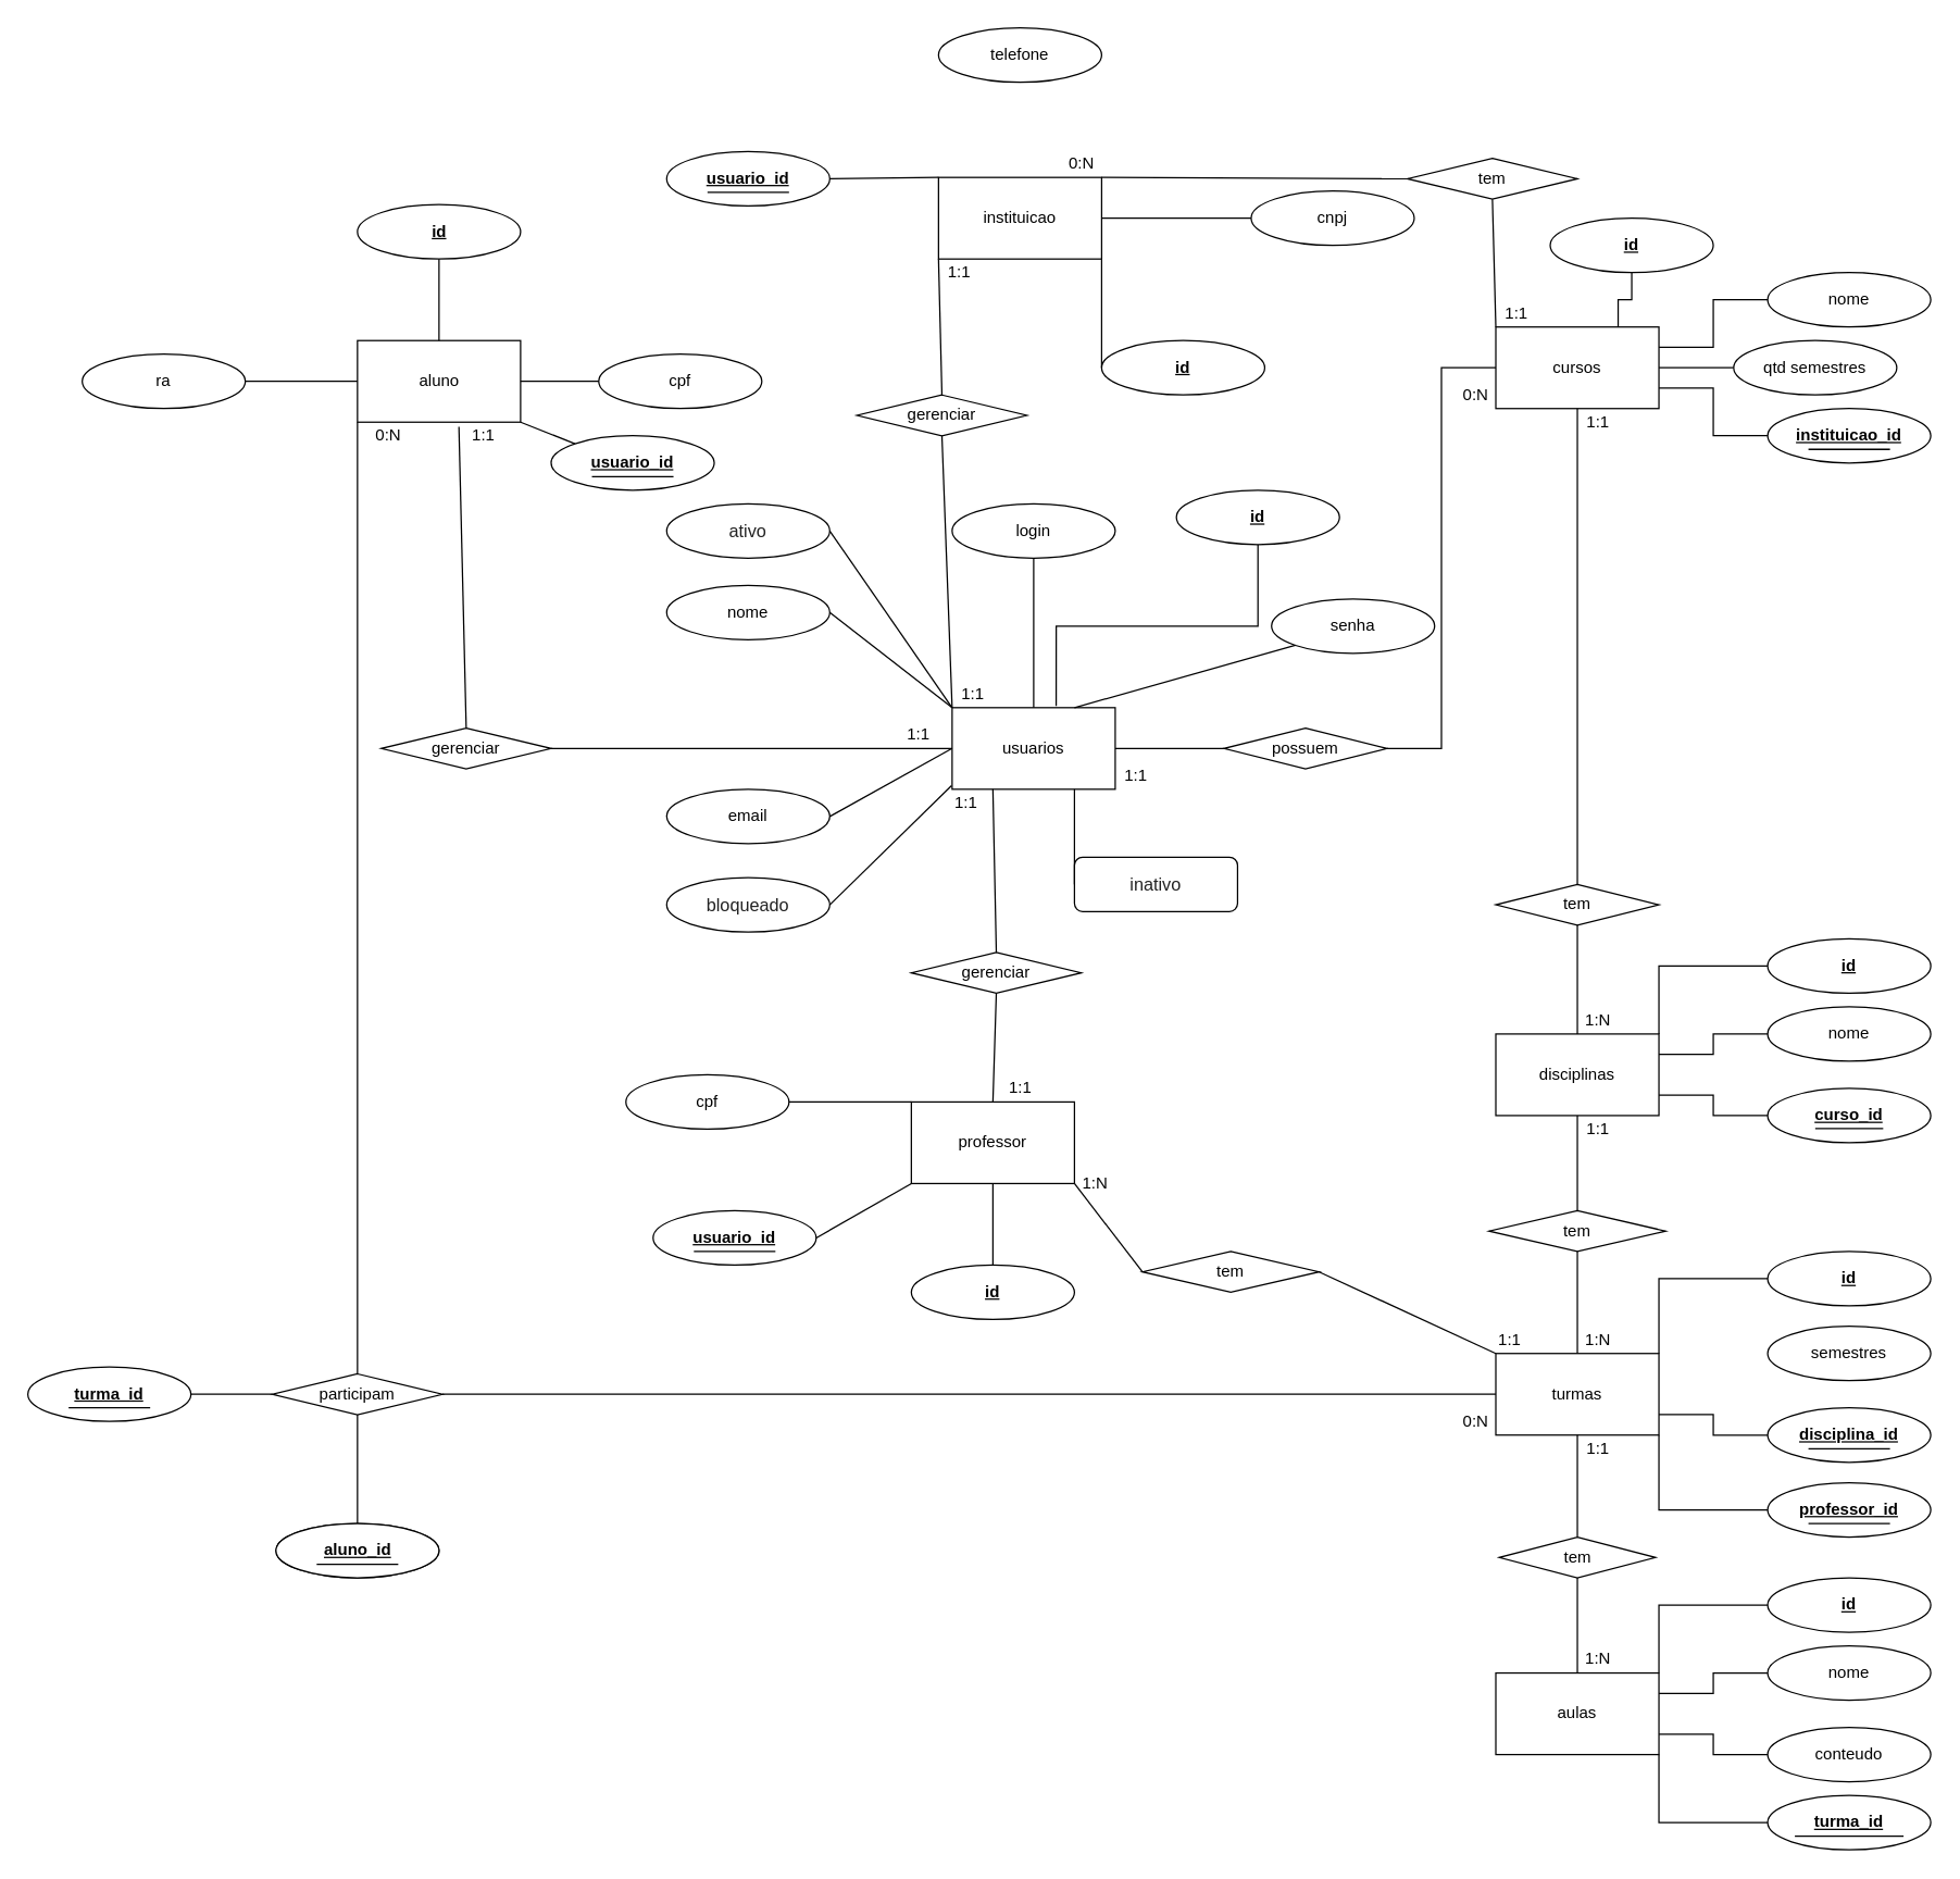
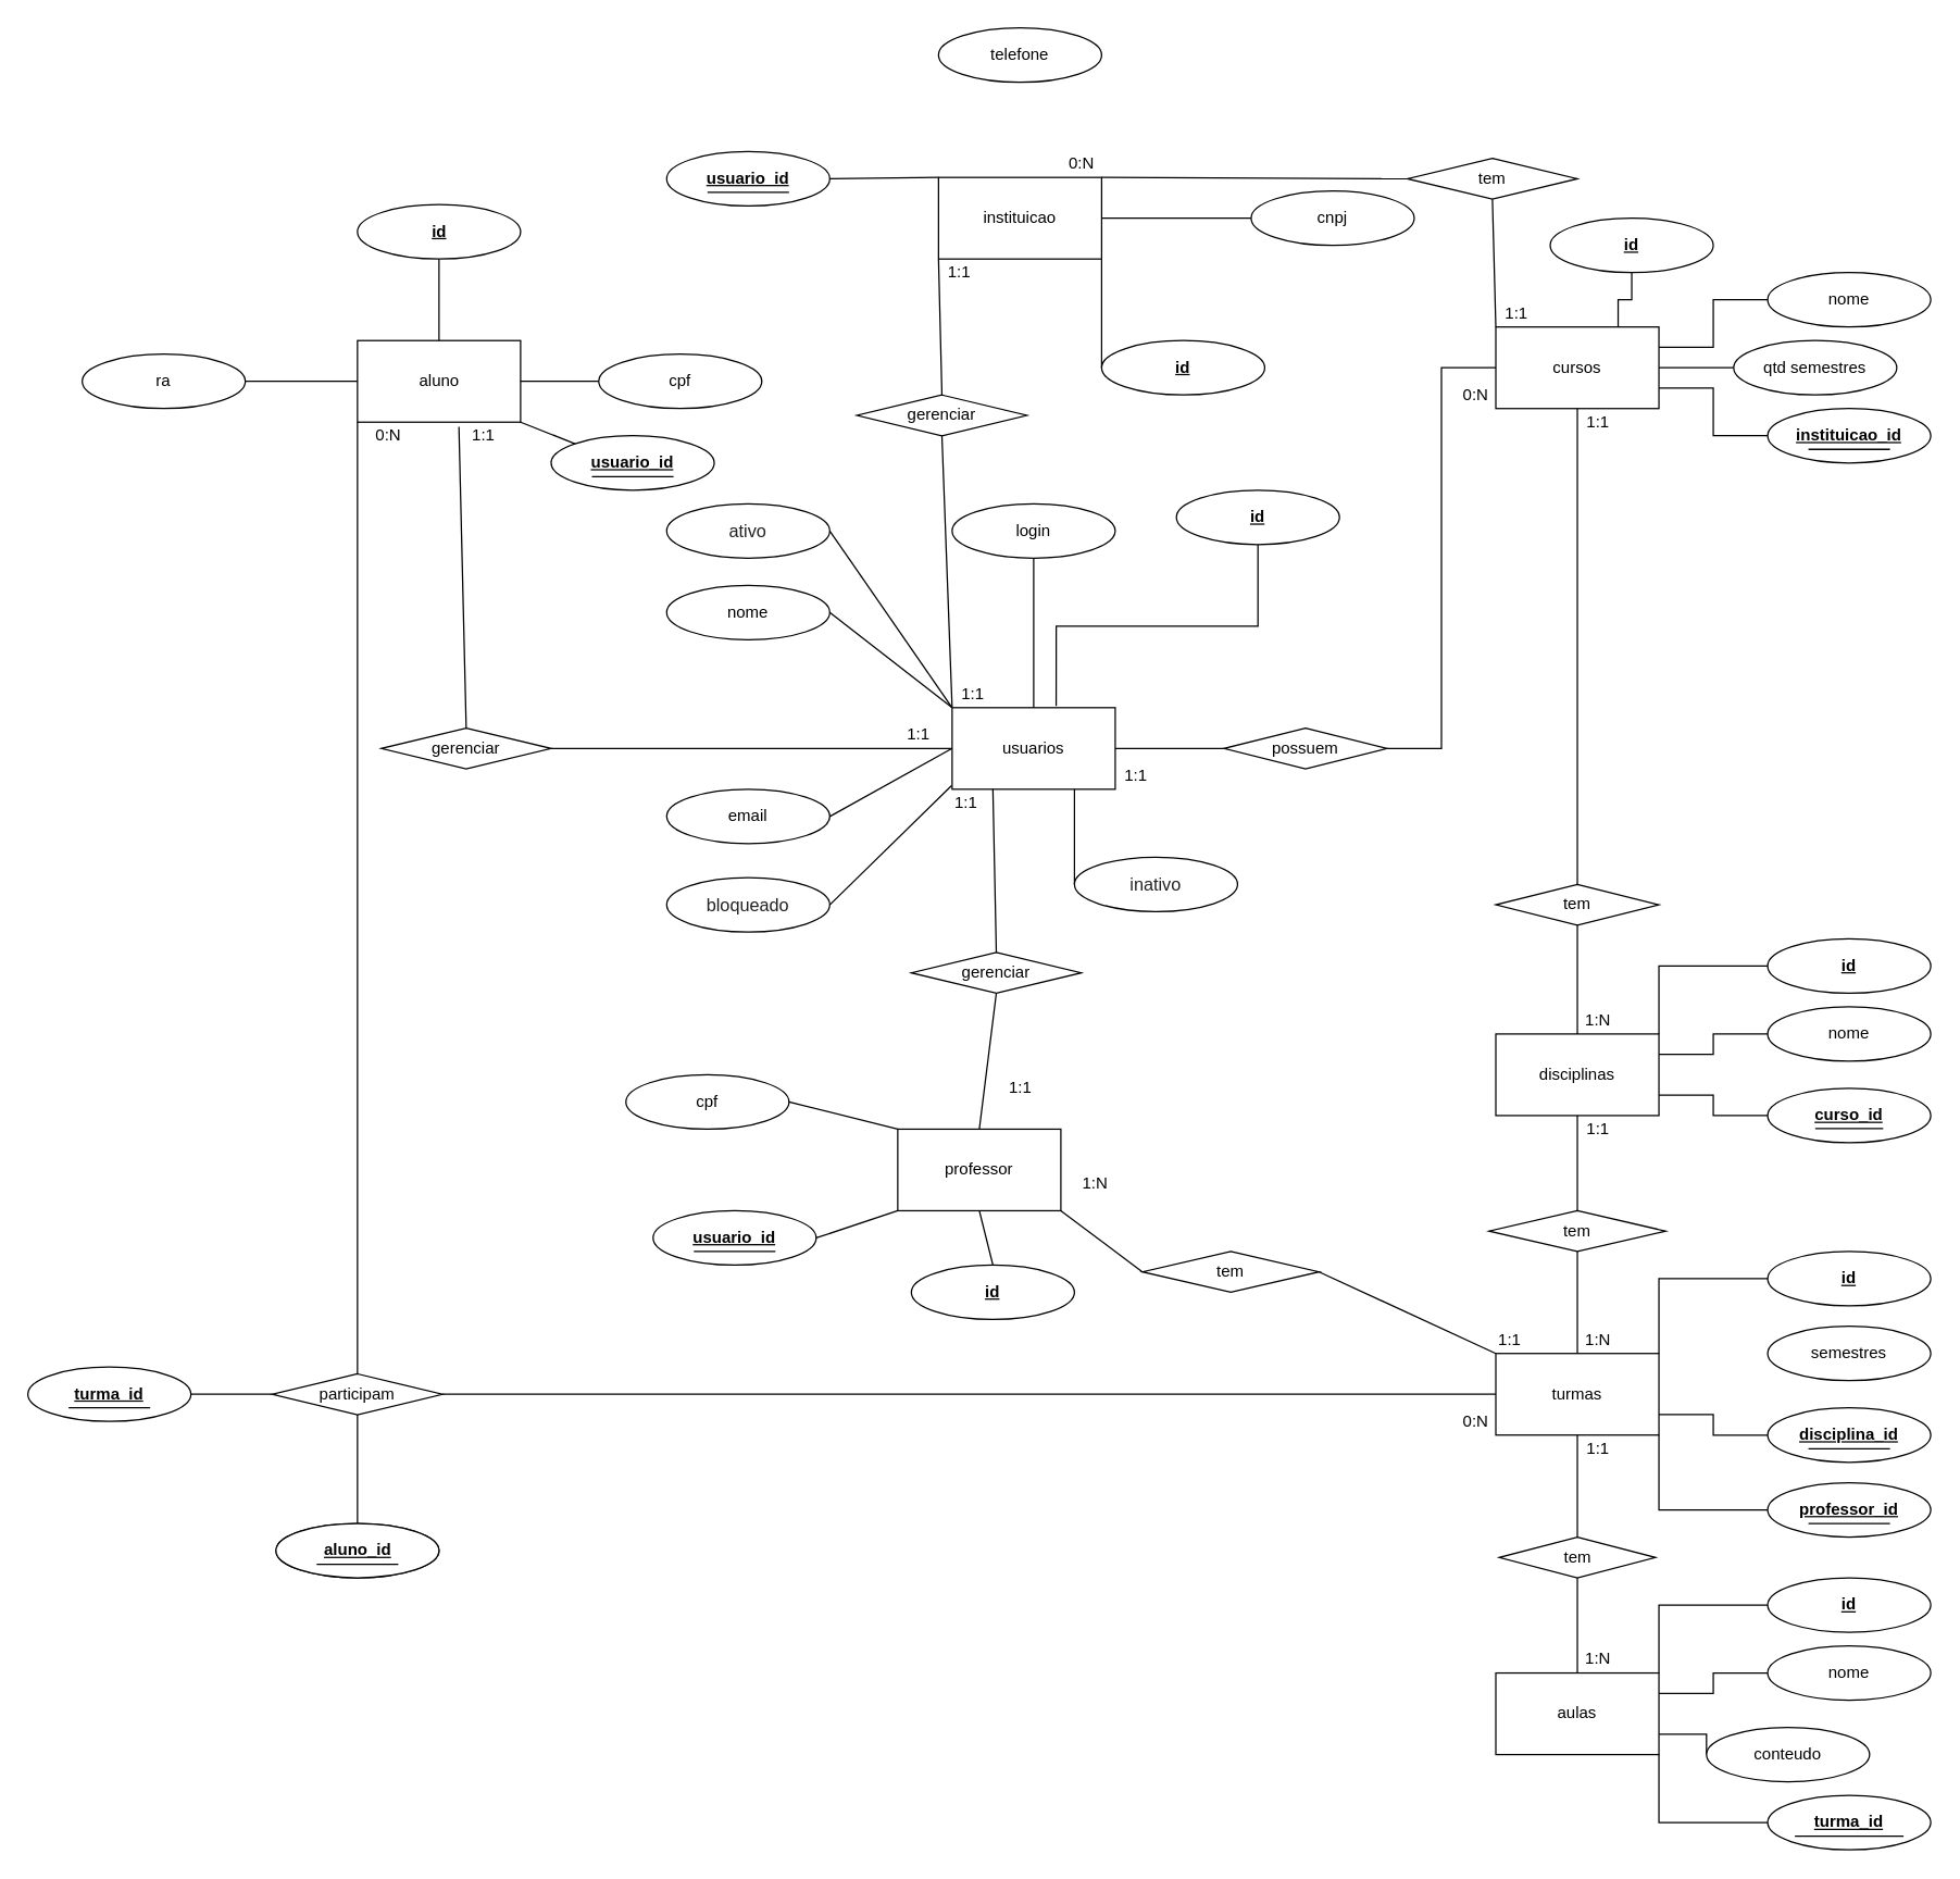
- <mxCell id="37" value="senha" style="ellipse;whiteSpace=wrap;html=1;" parent="1" vertex="1"><mxGeometry x="935" y="440" width="120" height="40" as="geometry" /></mxCell>
- <mxCell id="42" value="" style="endArrow=none;html=1;entryX=0.75;entryY=0;entryDx=0;entryDy=0;exitX=0;exitY=1;exitDx=0;exitDy=0;endFill=0;" parent="1" source="37" target="3" edge="1"><mxGeometry width="50" height="50" relative="1" as="geometry"><mxPoint x="795" y="440" as="sourcePoint" /><mxPoint x="875" y="520" as="targetPoint" /></mxGeometry></mxCell>
- <mxCell id="137" value="&lt;span style=&quot;color: rgb(34 , 34 , 34) ; font-family: &amp;#34;arial&amp;#34; , &amp;#34;helvetica&amp;#34; , sans-serif ; font-size: small ; background-color: rgb(255 , 255 , 255)&quot;&gt;inativo&lt;/span&gt;" style="whiteSpace=wrap;html=1;rounded=1;" vertex="1" parent="1"><mxGeometry x="790" y="630" width="120" height="40" as="geometry" /></mxCell>
+ <mxCell id="137" value="&lt;span style=&quot;color: rgb(34 , 34 , 34) ; font-family: &amp;#34;arial&amp;#34; , &amp;#34;helvetica&amp;#34; , sans-serif ; font-size: small ; background-color: rgb(255 , 255 , 255)&quot;&gt;inativo&lt;/span&gt;" style="ellipse;whiteSpace=wrap;html=1;" vertex="1" parent="1"><mxGeometry x="790" y="630" width="120" height="40" as="geometry" /></mxCell>
- <mxCell id="79" value="professor" style="rounded=0;whiteSpace=wrap;html=1;" parent="1" vertex="1"><mxGeometry x="670" y="810" width="120" height="60" as="geometry" /></mxCell>
+ <mxCell id="79" value="professor" style="rounded=0;whiteSpace=wrap;html=1;" parent="1" vertex="1"><mxGeometry x="660" y="830" width="120" height="60" as="geometry" /></mxCell>
- <mxCell id="71" value="conteudo" style="ellipse;whiteSpace=wrap;html=1;" parent="1" vertex="1"><mxGeometry x="1300" y="1270" width="120" height="40" as="geometry" /></mxCell>
+ <mxCell id="71" value="conteudo" style="ellipse;whiteSpace=wrap;html=1;" parent="1" vertex="1"><mxGeometry x="1255" y="1270" width="120" height="40" as="geometry" /></mxCell>
